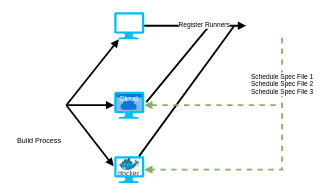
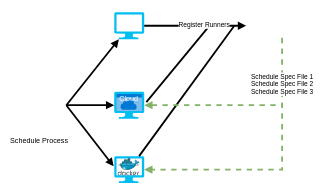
- <mxCell id="5" value="Build Process" style="shape=image;verticalLabelPosition=bottom;labelBackgroundColor=#ffffff;verticalAlign=top;aspect=fixed;imageAspect=0;image=https://icon-library.com/images/jenkins-icon/jenkins-icon-16.jpg;" parent="1" vertex="1"><mxGeometry x="20" y="130" width="90" height="90" as="geometry" /></mxCell>
+ <mxCell id="5" value="Schedule Process" style="shape=image;verticalLabelPosition=bottom;labelBackgroundColor=#ffffff;verticalAlign=top;aspect=fixed;imageAspect=0;image=https://icon-library.com/images/jenkins-icon/jenkins-icon-16.jpg;" parent="1" vertex="1"><mxGeometry x="20" y="130" width="90" height="90" as="geometry" /></mxCell>
